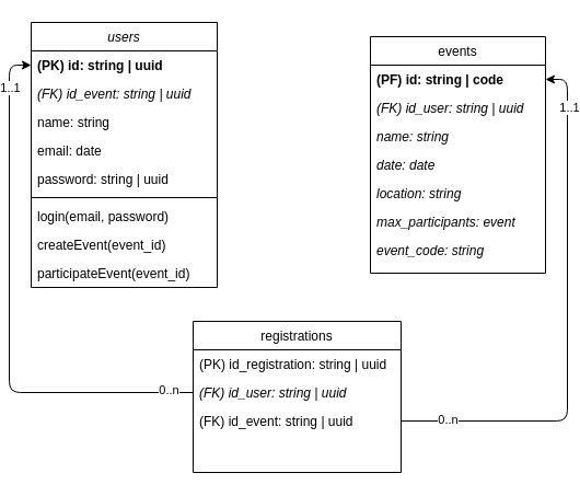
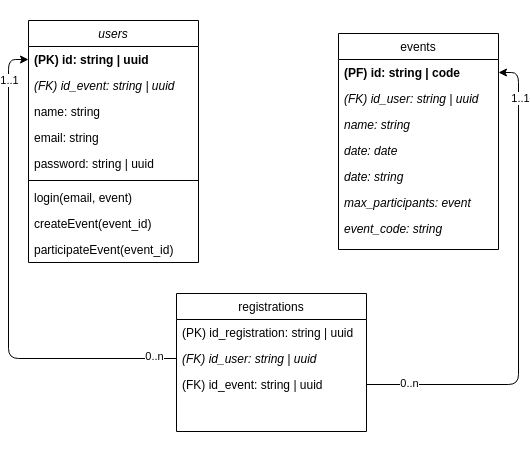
- <mxCell id="6" value="email: date" style="text;align=left;verticalAlign=top;spacingLeft=4;spacingRight=4;overflow=hidden;rotatable=0;points=[[0,0.5],[1,0.5]];portConstraint=eastwest;rounded=0;shadow=0;html=0;" parent="2" vertex="1"><mxGeometry y="104" width="170" height="26" as="geometry" /></mxCell>
+ <mxCell id="6" value="email: string" style="text;align=left;verticalAlign=top;spacingLeft=4;spacingRight=4;overflow=hidden;rotatable=0;points=[[0,0.5],[1,0.5]];portConstraint=eastwest;rounded=0;shadow=0;html=0;" parent="2" vertex="1"><mxGeometry y="104" width="170" height="26" as="geometry" /></mxCell>
- <mxCell id="17" value="location: string" style="text;align=left;verticalAlign=top;spacingLeft=4;spacingRight=4;overflow=hidden;rotatable=0;points=[[0,0.5],[1,0.5]];portConstraint=eastwest;rounded=0;shadow=0;html=0;fontStyle=2" parent="12" vertex="1"><mxGeometry y="130" width="160" height="26" as="geometry" /></mxCell>
+ <mxCell id="17" value="date: string" style="text;align=left;verticalAlign=top;spacingLeft=4;spacingRight=4;overflow=hidden;rotatable=0;points=[[0,0.5],[1,0.5]];portConstraint=eastwest;rounded=0;shadow=0;html=0;fontStyle=2" parent="12" vertex="1"><mxGeometry y="130" width="160" height="26" as="geometry" /></mxCell>
- <mxCell id="9" value="login(email, password)" style="text;align=left;verticalAlign=top;spacingLeft=4;spacingRight=4;overflow=hidden;rotatable=0;points=[[0,0.5],[1,0.5]];portConstraint=eastwest;" parent="2" vertex="1"><mxGeometry y="164" width="170" height="26" as="geometry" /></mxCell>
+ <mxCell id="9" value="login(email, event)" style="text;align=left;verticalAlign=top;spacingLeft=4;spacingRight=4;overflow=hidden;rotatable=0;points=[[0,0.5],[1,0.5]];portConstraint=eastwest;" parent="2" vertex="1"><mxGeometry y="164" width="170" height="26" as="geometry" /></mxCell>
